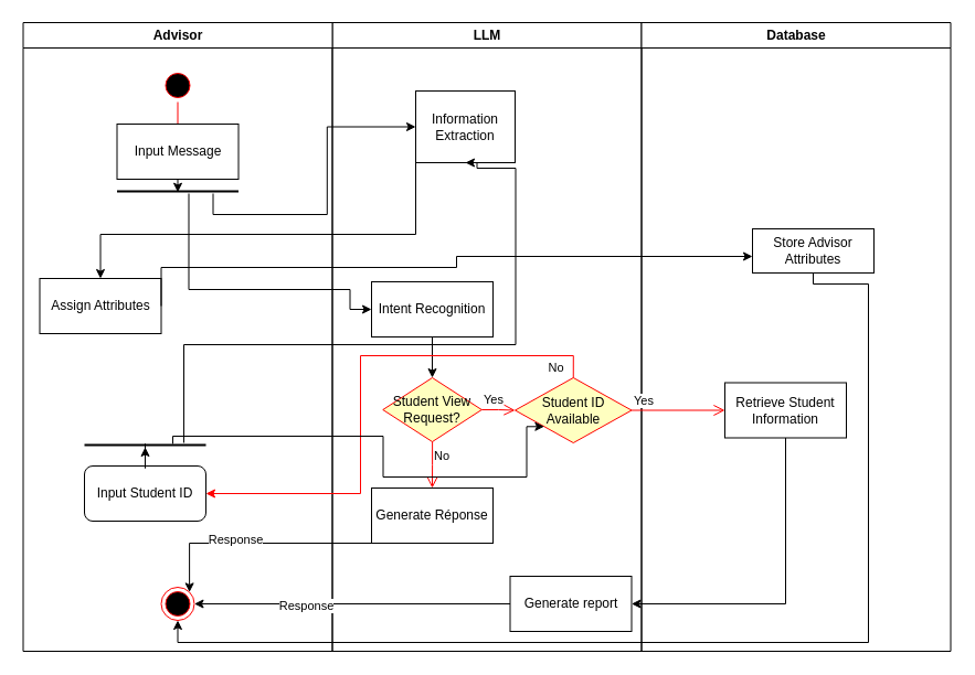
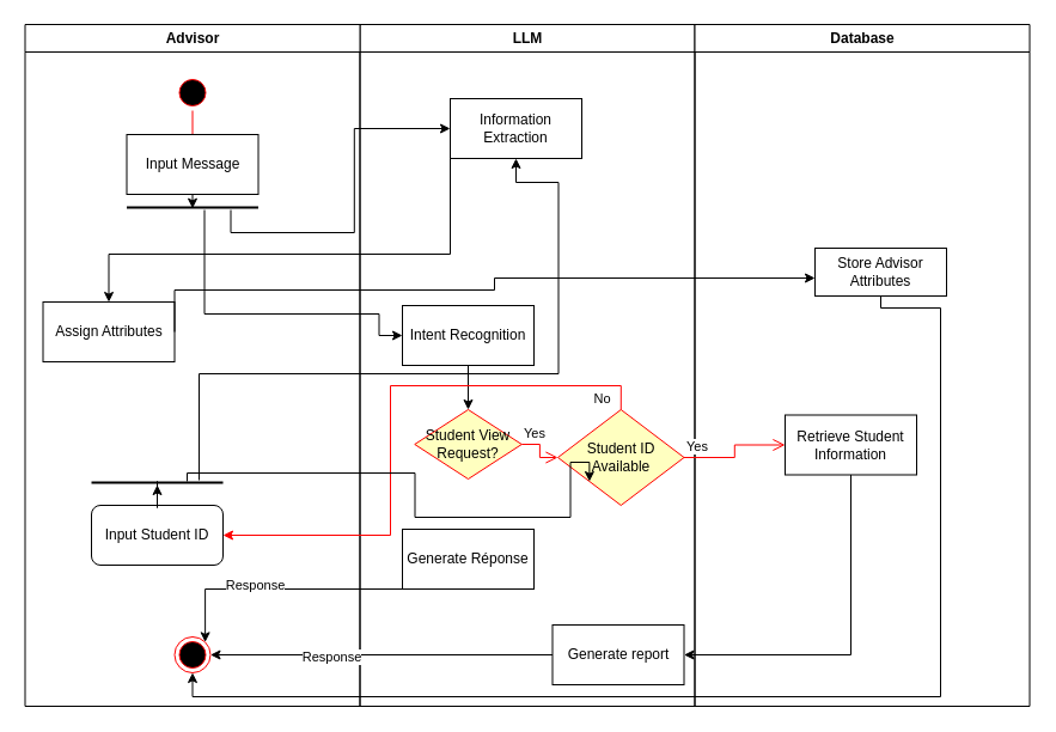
- <mxCell id="17" value="Information Extraction" style="html=1;whiteSpace=wrap;" vertex="1" parent="2"><mxGeometry x="75.5" y="62" width="90" height="65" as="geometry" /></mxCell>
+ <mxCell id="17" value="Information Extraction" style="html=1;whiteSpace=wrap;" vertex="1" parent="2"><mxGeometry x="75.5" y="62" width="110" height="50" as="geometry" /></mxCell>
- <mxCell id="22" value="Student ID Available" style="rhombus;whiteSpace=wrap;html=1;fontColor=#000000;fillColor=#ffffc0;strokeColor=#ff0000;" vertex="1" parent="2"><mxGeometry x="165.5" y="322" width="105.5" height="59" as="geometry" /></mxCell>
+ <mxCell id="22" value="Student ID Available" style="rhombus;whiteSpace=wrap;html=1;fontColor=#000000;fillColor=#ffffc0;strokeColor=#ff0000;" vertex="1" parent="2"><mxGeometry x="165.5" y="322" width="105.5" height="80" as="geometry" /></mxCell>
- <mxCell id="21" value="No" style="edgeStyle=orthogonalEdgeStyle;html=1;align=left;verticalAlign=top;endArrow=open;endSize=8;strokeColor=#ff0000;rounded=0;entryX=0.5;entryY=0;entryDx=0;entryDy=0;" edge="1" source="19" parent="2" target="28"><mxGeometry x="-1" relative="1" as="geometry"><mxPoint x="90.5" y="422" as="targetPoint" /></mxGeometry></mxCell>
